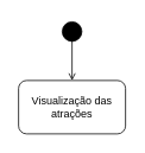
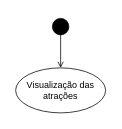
- <mxCell id="4" value="Visualização das atrações" style="rounded=1;whiteSpace=wrap;html=1;" vertex="1" parent="1"><mxGeometry x="20" y="90" width="120" height="60" as="geometry" /></mxCell>
+ <mxCell id="4" value="Visualização das atrações" style="ellipse;whiteSpace=wrap;html=1;" vertex="1" parent="1"><mxGeometry x="20" y="90" width="120" height="60" as="geometry" /></mxCell>
